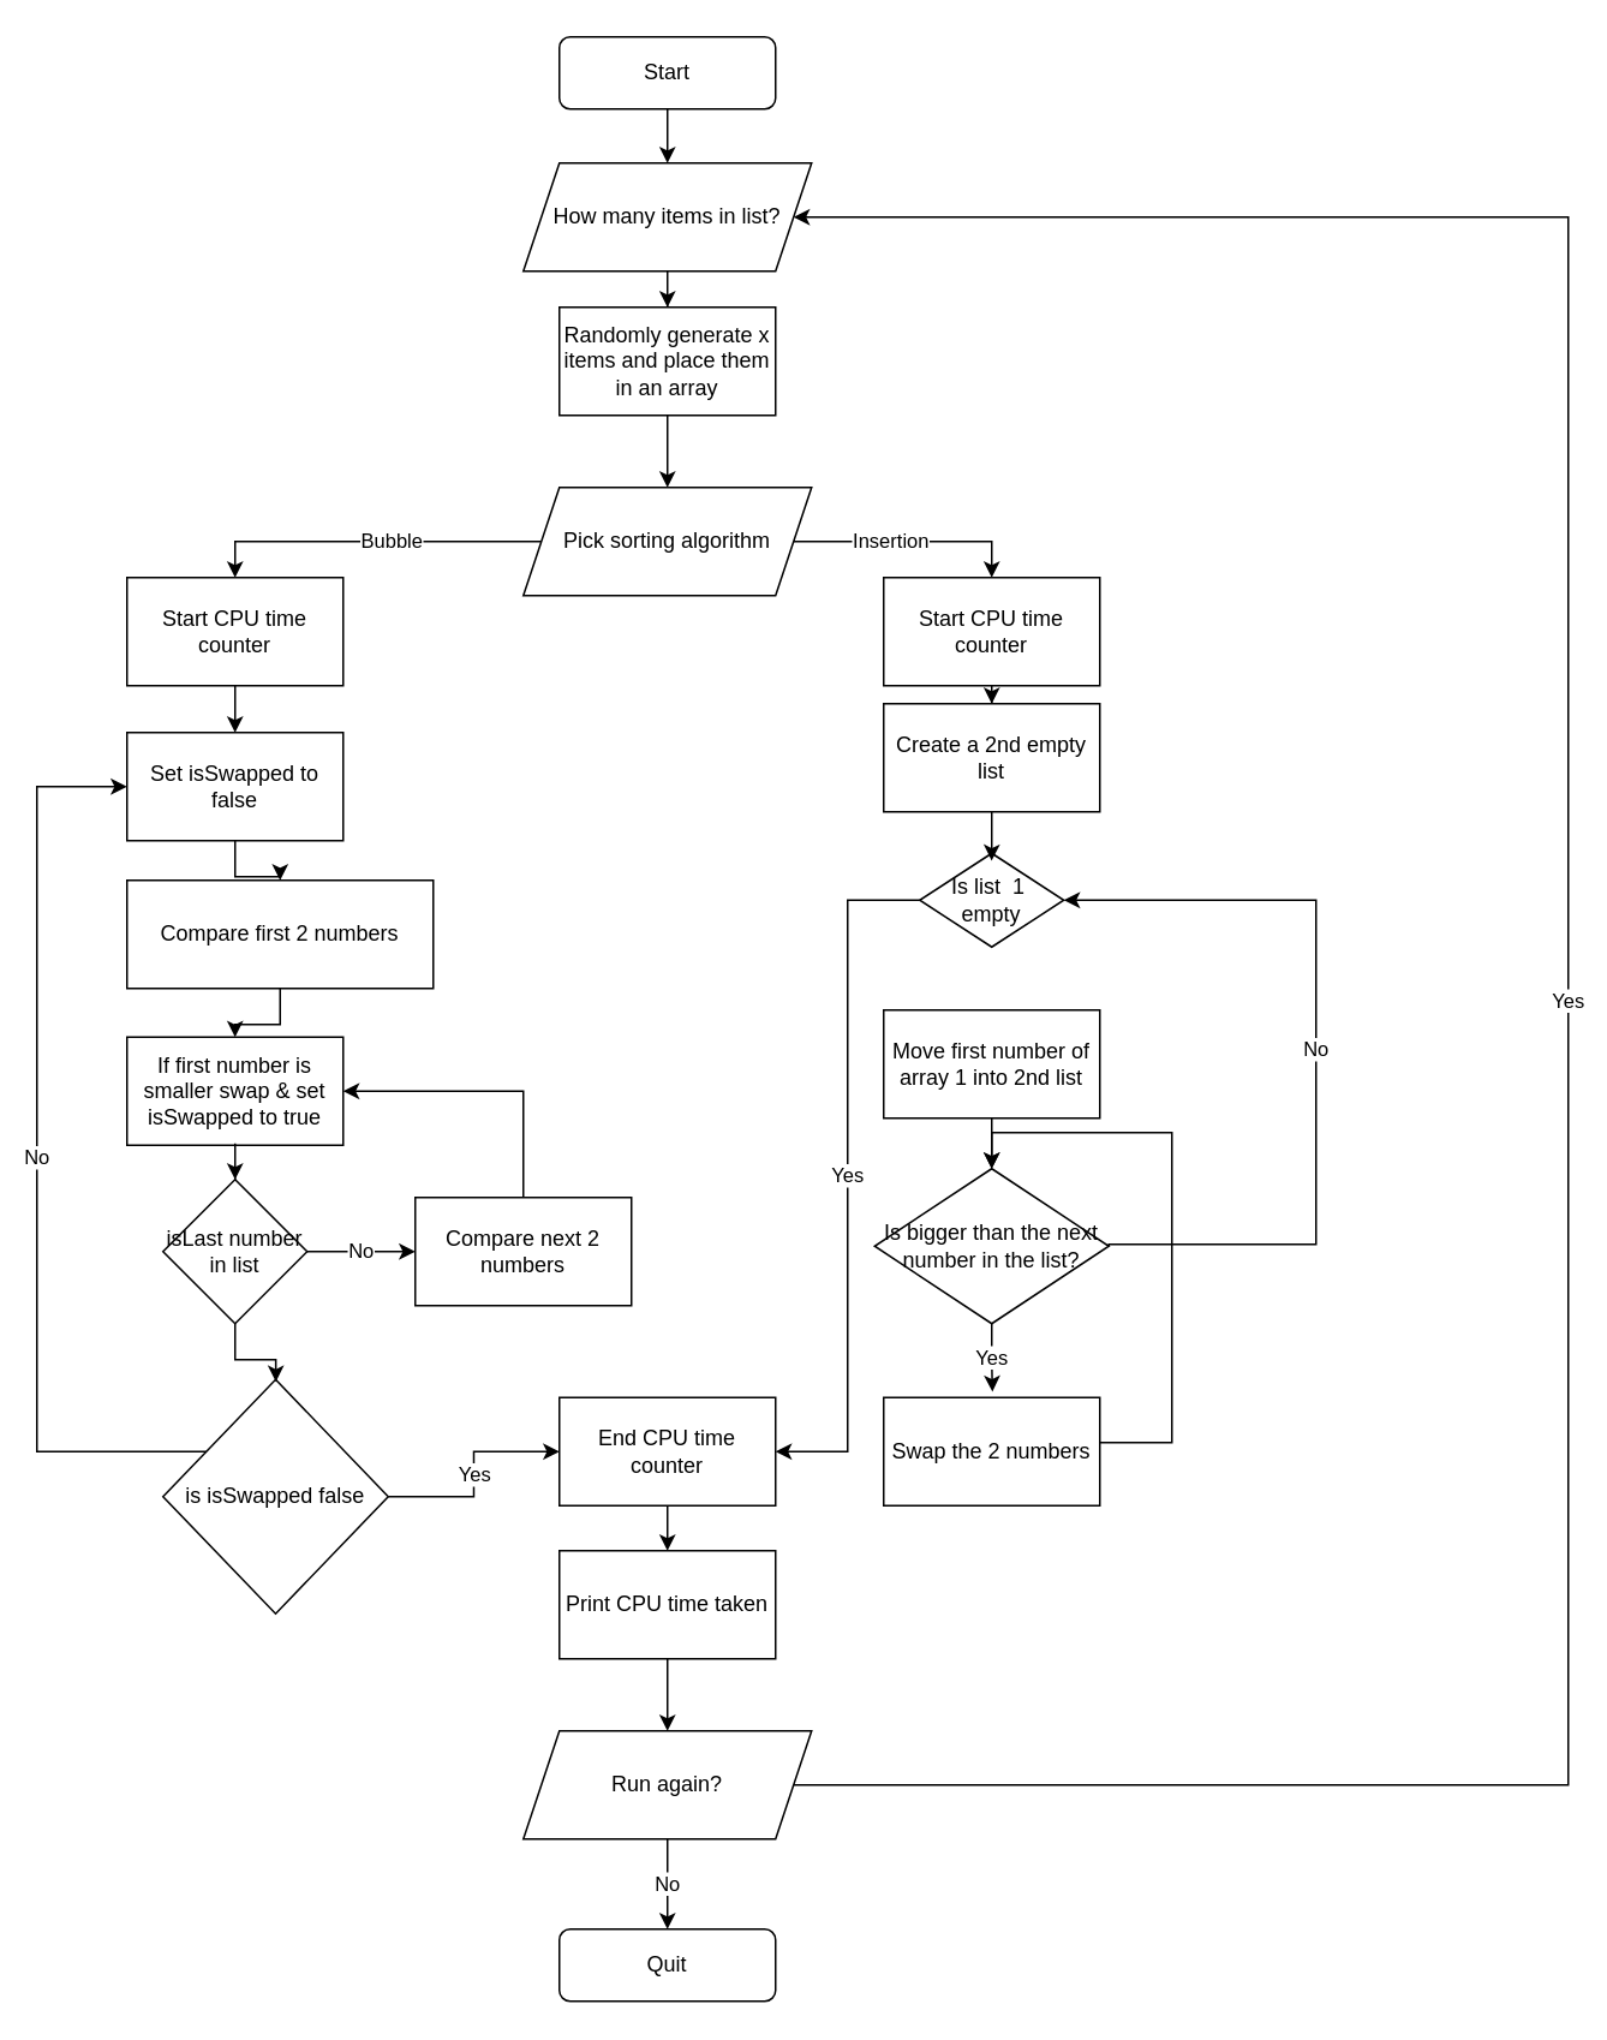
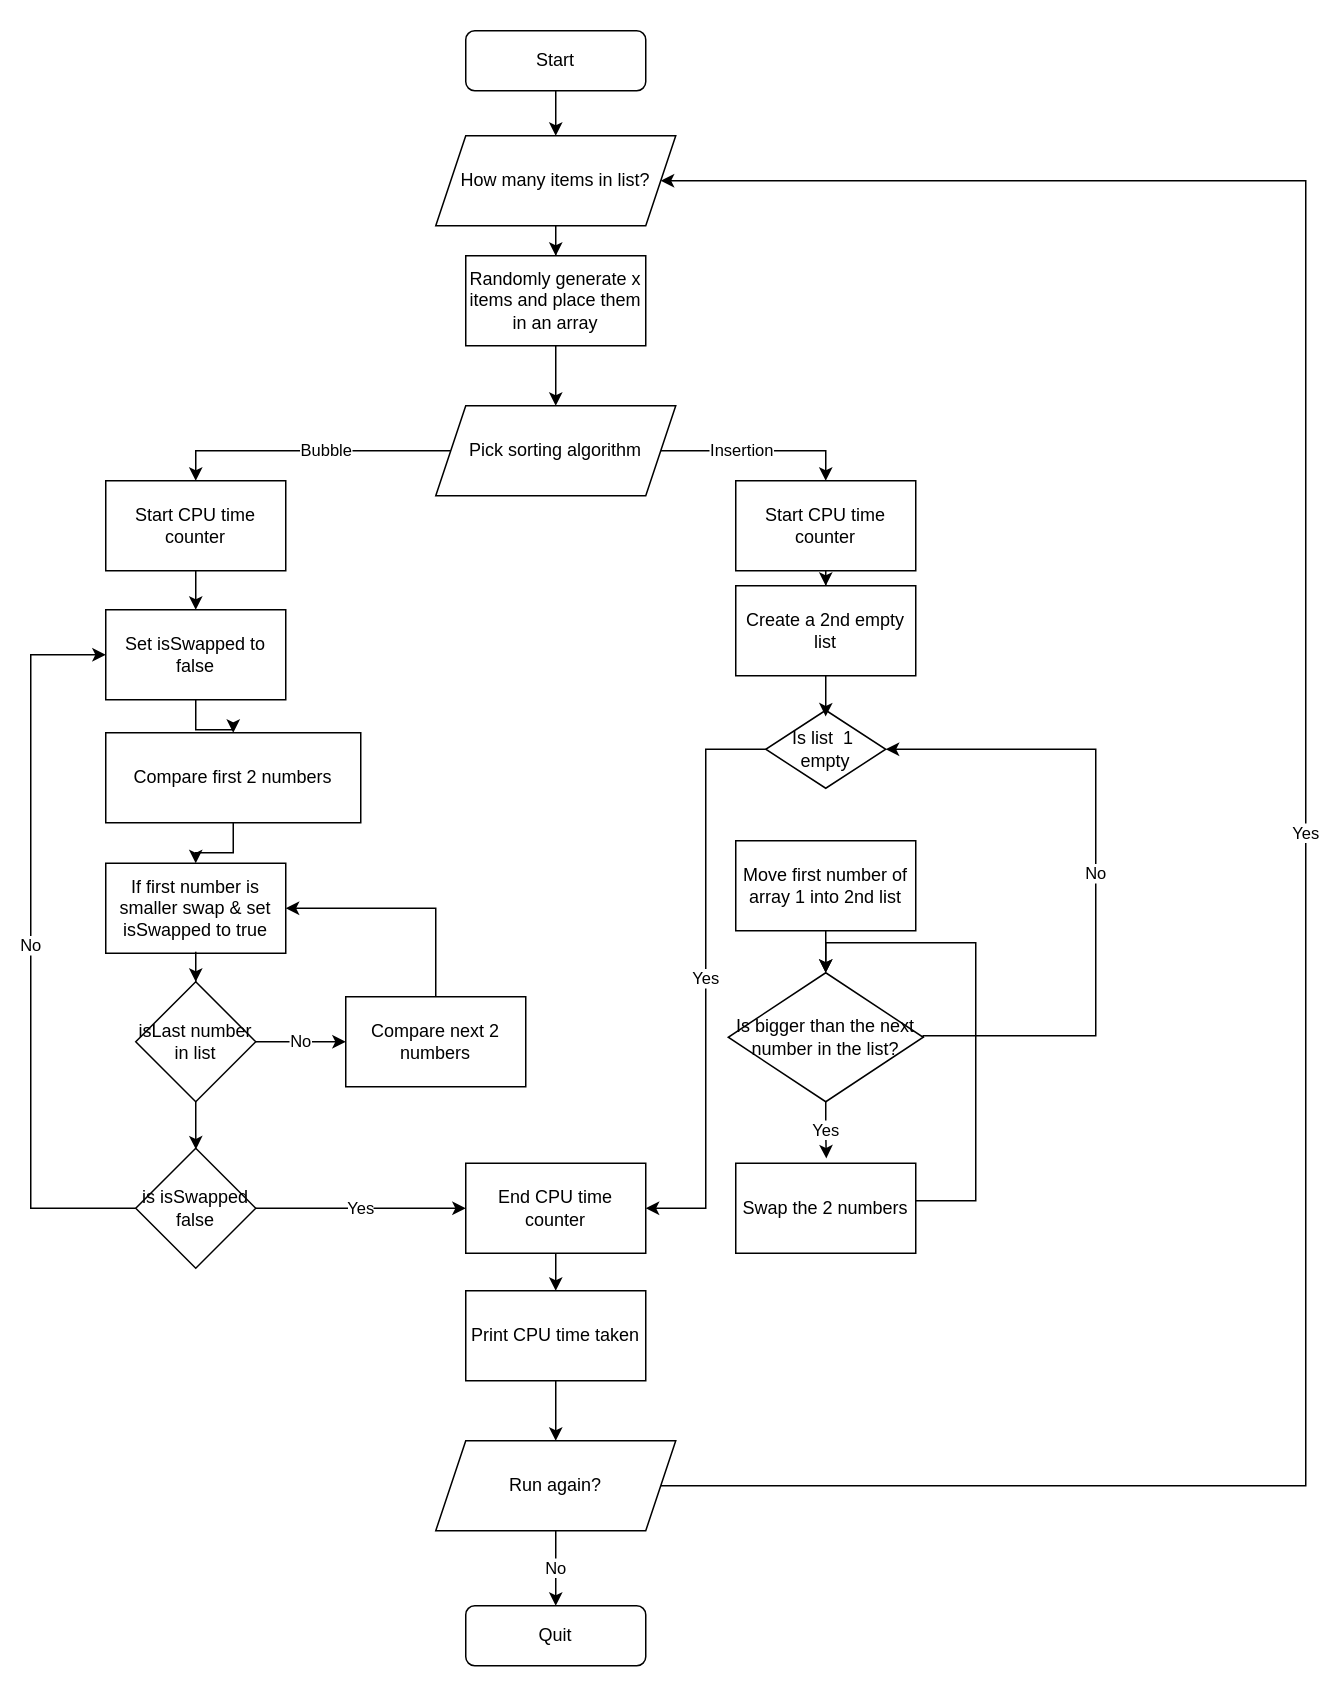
- <mxCell id="46" value="is isSwapped false" style="rhombus;whiteSpace=wrap;html=1;" vertex="1" parent="1"><mxGeometry x="90" y="765" width="125" height="130" as="geometry" /></mxCell>
+ <mxCell id="46" value="is isSwapped false" style="rhombus;whiteSpace=wrap;html=1;" vertex="1" parent="1"><mxGeometry x="90" y="765" width="80" height="80" as="geometry" /></mxCell>
